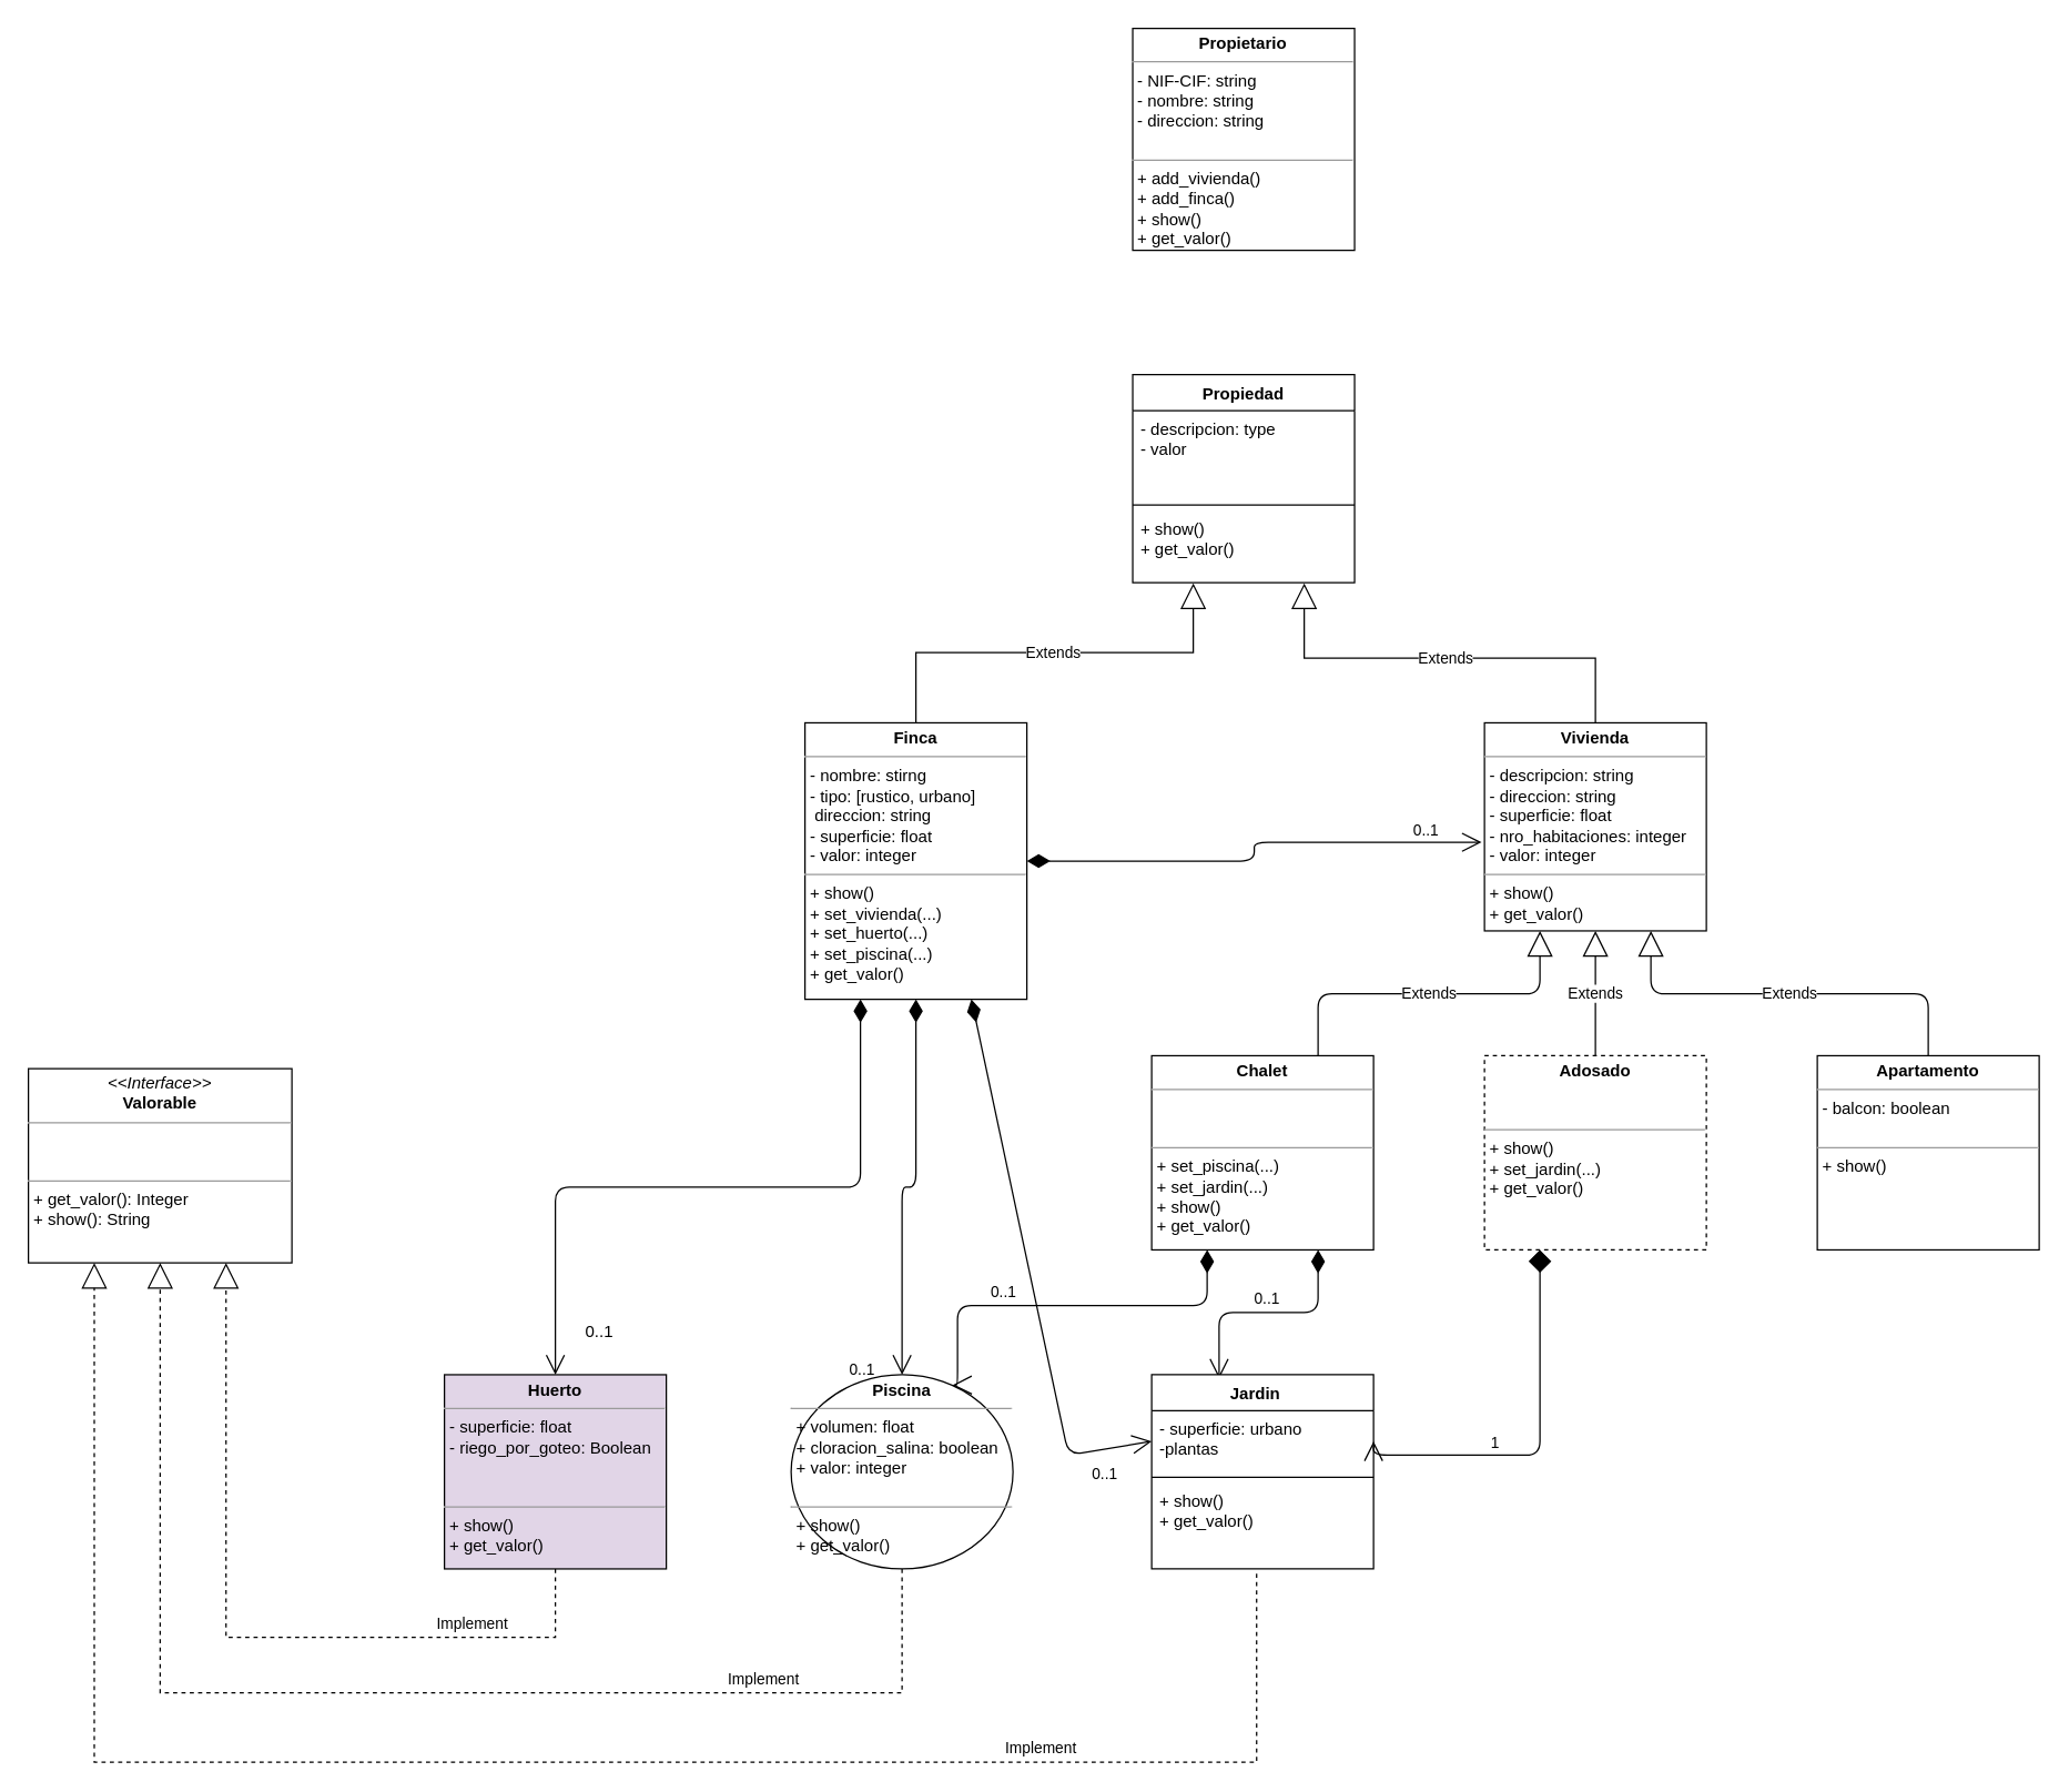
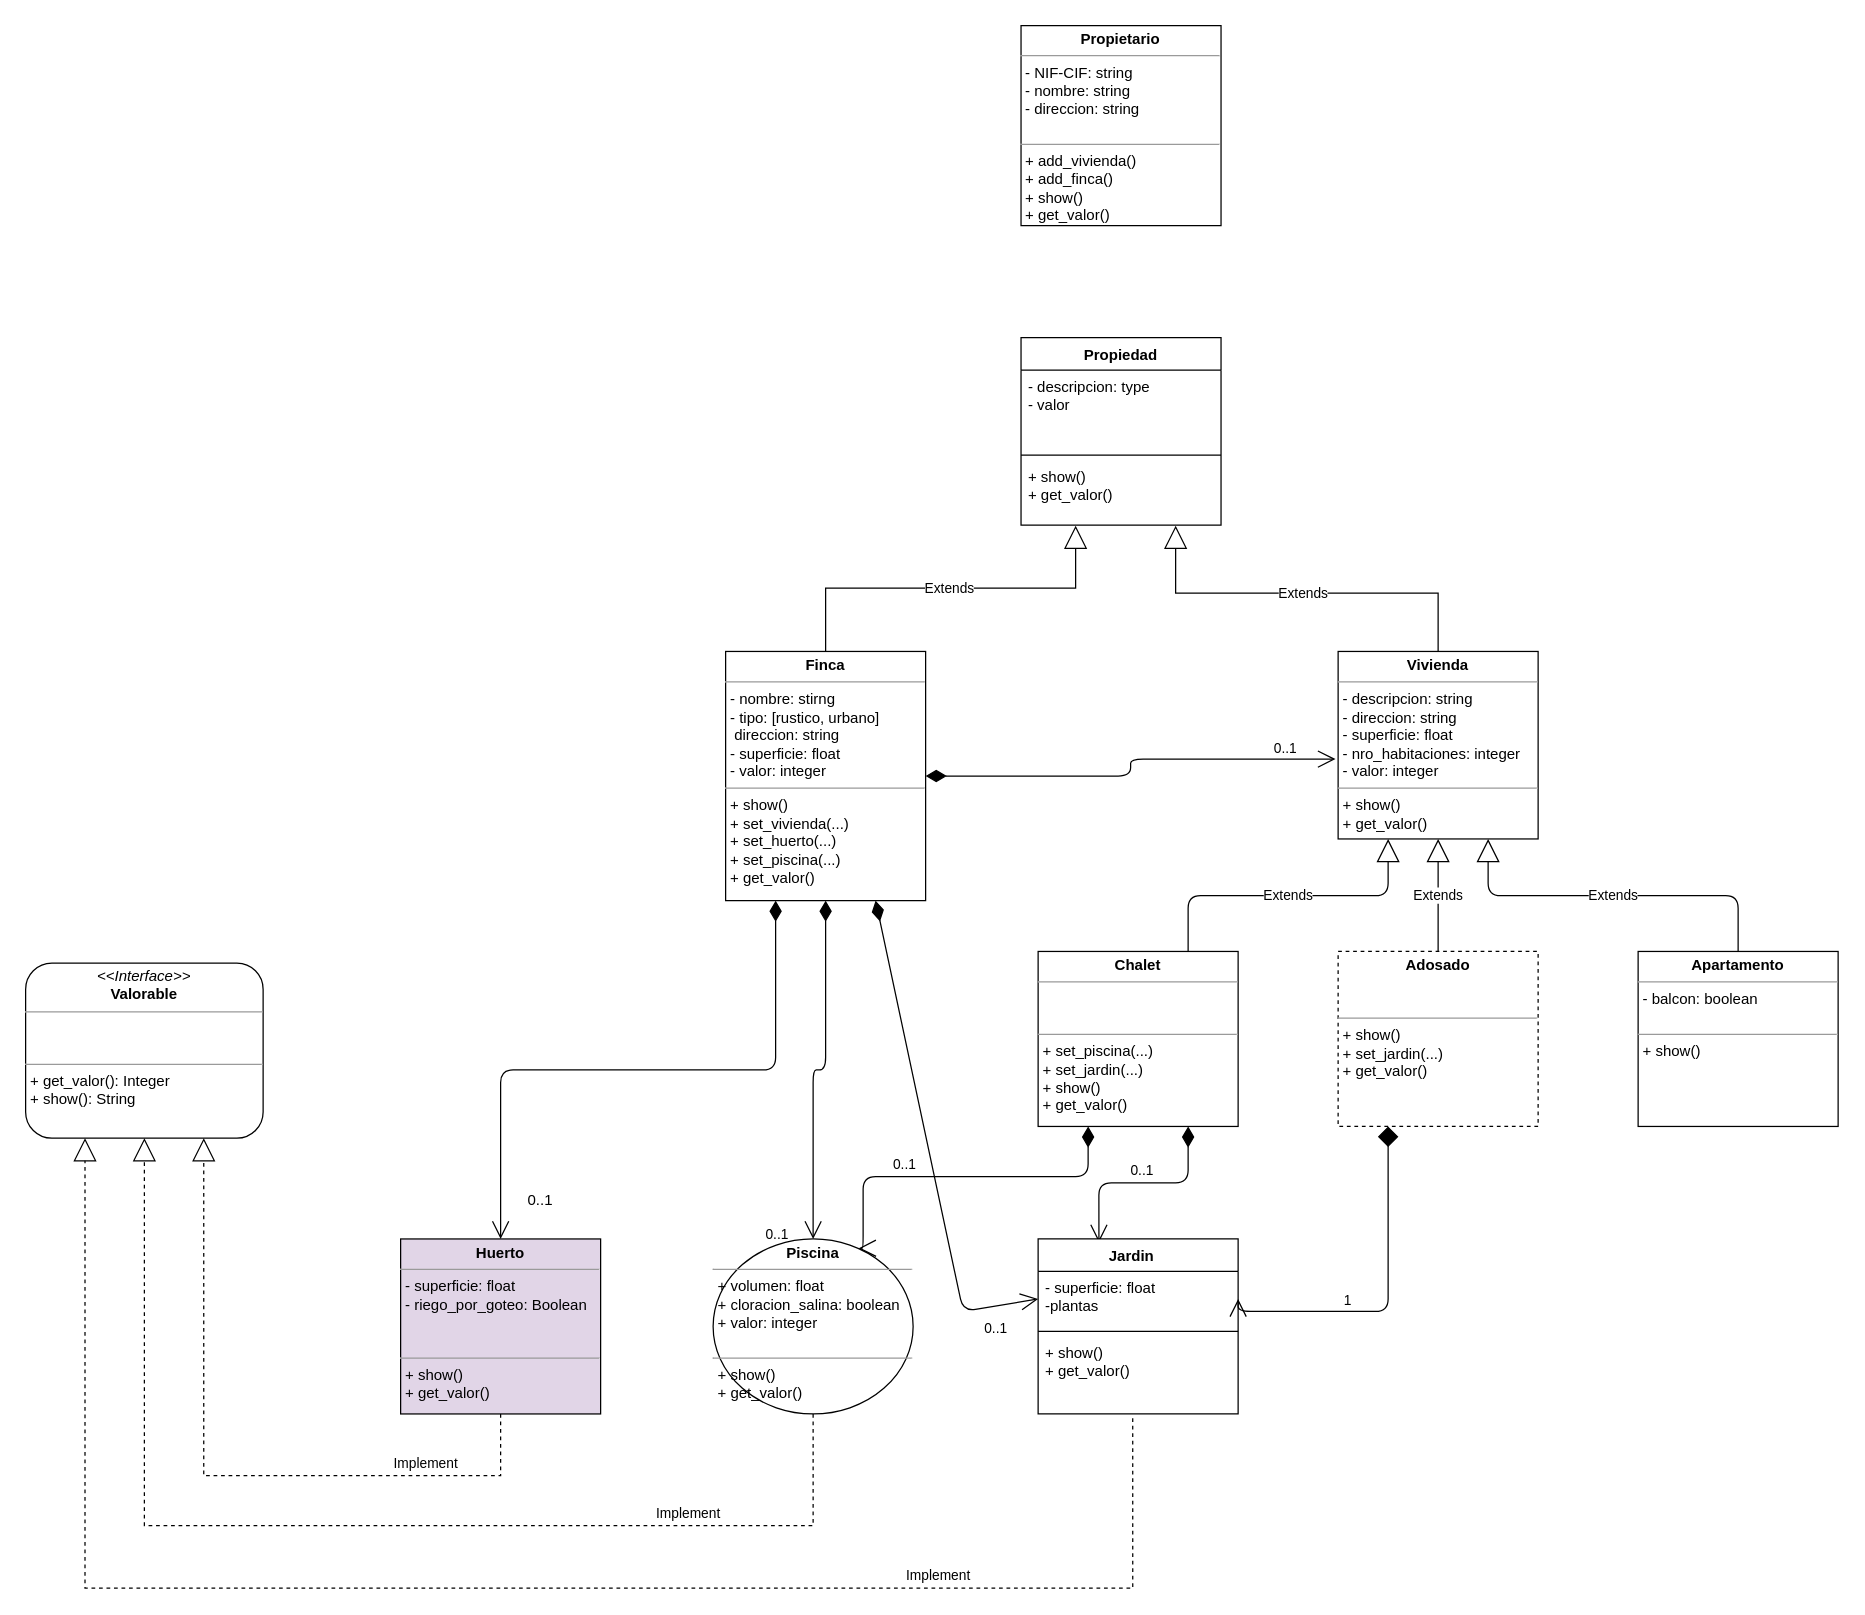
- <mxCell id="33" value="&lt;p style=&quot;margin:0px;margin-top:4px;text-align:center;&quot;&gt;&lt;i&gt;&amp;lt;&amp;lt;Interface&amp;gt;&amp;gt;&lt;/i&gt;&lt;br&gt;&lt;b&gt;Valorable&lt;/b&gt;&lt;/p&gt;&lt;hr size=&quot;1&quot;&gt;&lt;p style=&quot;margin:0px;margin-left:4px;&quot;&gt;&lt;br&gt;&lt;br&gt;&lt;/p&gt;&lt;hr size=&quot;1&quot;&gt;&lt;p style=&quot;margin:0px;margin-left:4px;&quot;&gt;+ get_valor(): Integer&lt;/p&gt;&lt;p style=&quot;margin:0px;margin-left:4px;&quot;&gt;+ show(): String&lt;br&gt;&lt;br&gt;&lt;/p&gt;" style="verticalAlign=top;align=left;overflow=fill;fontSize=12;fontFamily=Helvetica;html=1;" vertex="1" parent="1"><mxGeometry x="20" y="770" width="190" height="140" as="geometry" /></mxCell>
+ <mxCell id="33" value="&lt;p style=&quot;margin:0px;margin-top:4px;text-align:center;&quot;&gt;&lt;i&gt;&amp;lt;&amp;lt;Interface&amp;gt;&amp;gt;&lt;/i&gt;&lt;br&gt;&lt;b&gt;Valorable&lt;/b&gt;&lt;/p&gt;&lt;hr size=&quot;1&quot;&gt;&lt;p style=&quot;margin:0px;margin-left:4px;&quot;&gt;&lt;br&gt;&lt;br&gt;&lt;/p&gt;&lt;hr size=&quot;1&quot;&gt;&lt;p style=&quot;margin:0px;margin-left:4px;&quot;&gt;+ get_valor(): Integer&lt;/p&gt;&lt;p style=&quot;margin:0px;margin-left:4px;&quot;&gt;+ show(): String&lt;br&gt;&lt;br&gt;&lt;/p&gt;" style="verticalAlign=top;align=left;overflow=fill;fontSize=12;fontFamily=Helvetica;html=1;rounded=1;" vertex="1" parent="1"><mxGeometry x="20" y="770" width="190" height="140" as="geometry" /></mxCell>
- <mxCell id="26" value="- superficie: urbano&#10;-plantas" style="text;strokeColor=none;fillColor=none;align=left;verticalAlign=top;spacingLeft=4;spacingRight=4;overflow=hidden;rotatable=0;points=[[0,0.5],[1,0.5]];portConstraint=eastwest;" parent="25" vertex="1"><mxGeometry y="26" width="160" height="44" as="geometry" /></mxCell>
+ <mxCell id="26" value="- superficie: float&#10;-plantas" style="text;strokeColor=none;fillColor=none;align=left;verticalAlign=top;spacingLeft=4;spacingRight=4;overflow=hidden;rotatable=0;points=[[0,0.5],[1,0.5]];portConstraint=eastwest;" parent="25" vertex="1"><mxGeometry y="26" width="160" height="44" as="geometry" /></mxCell>
